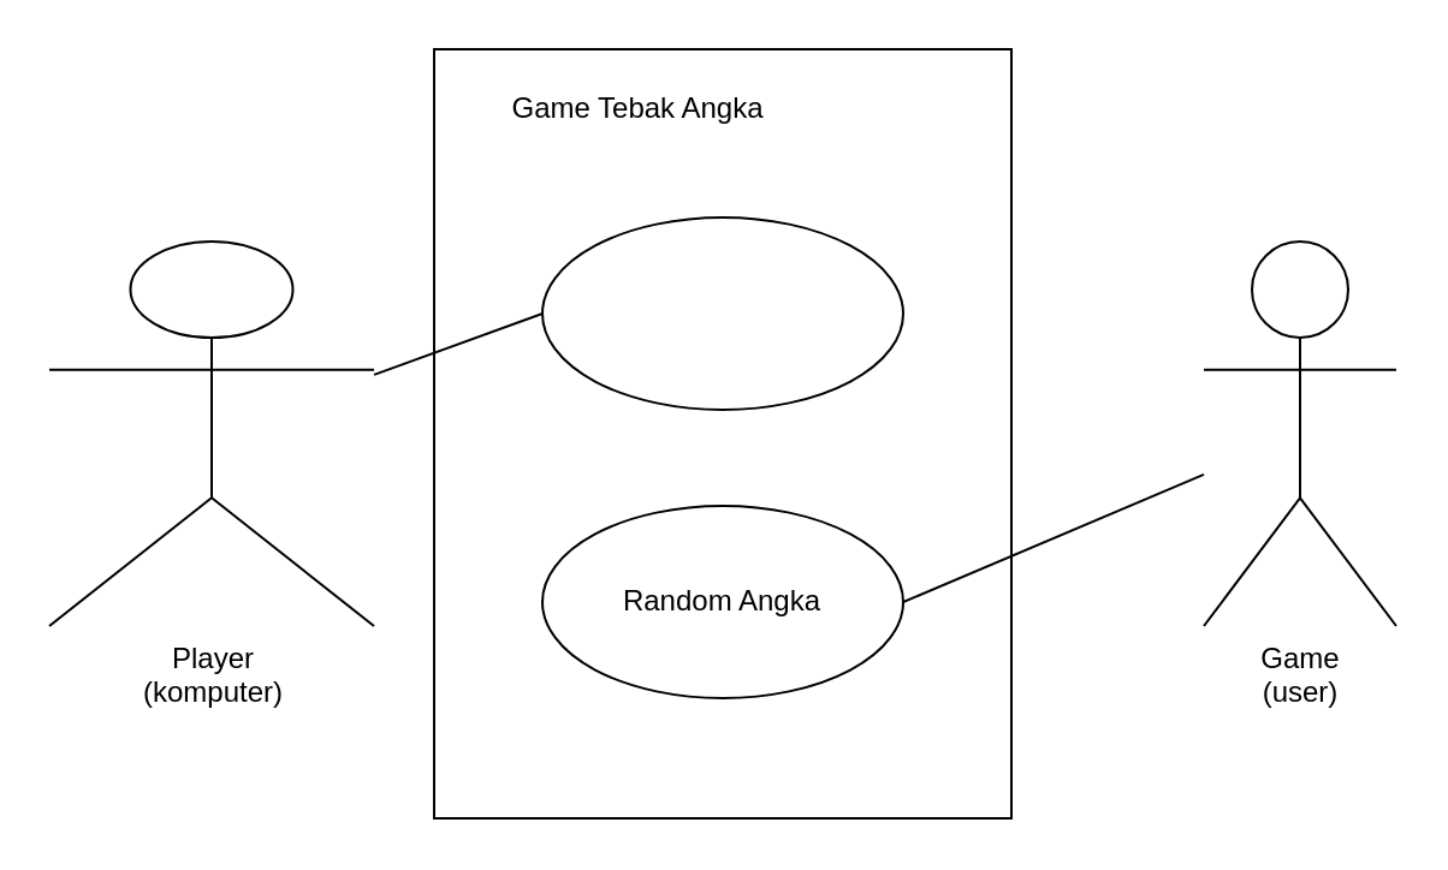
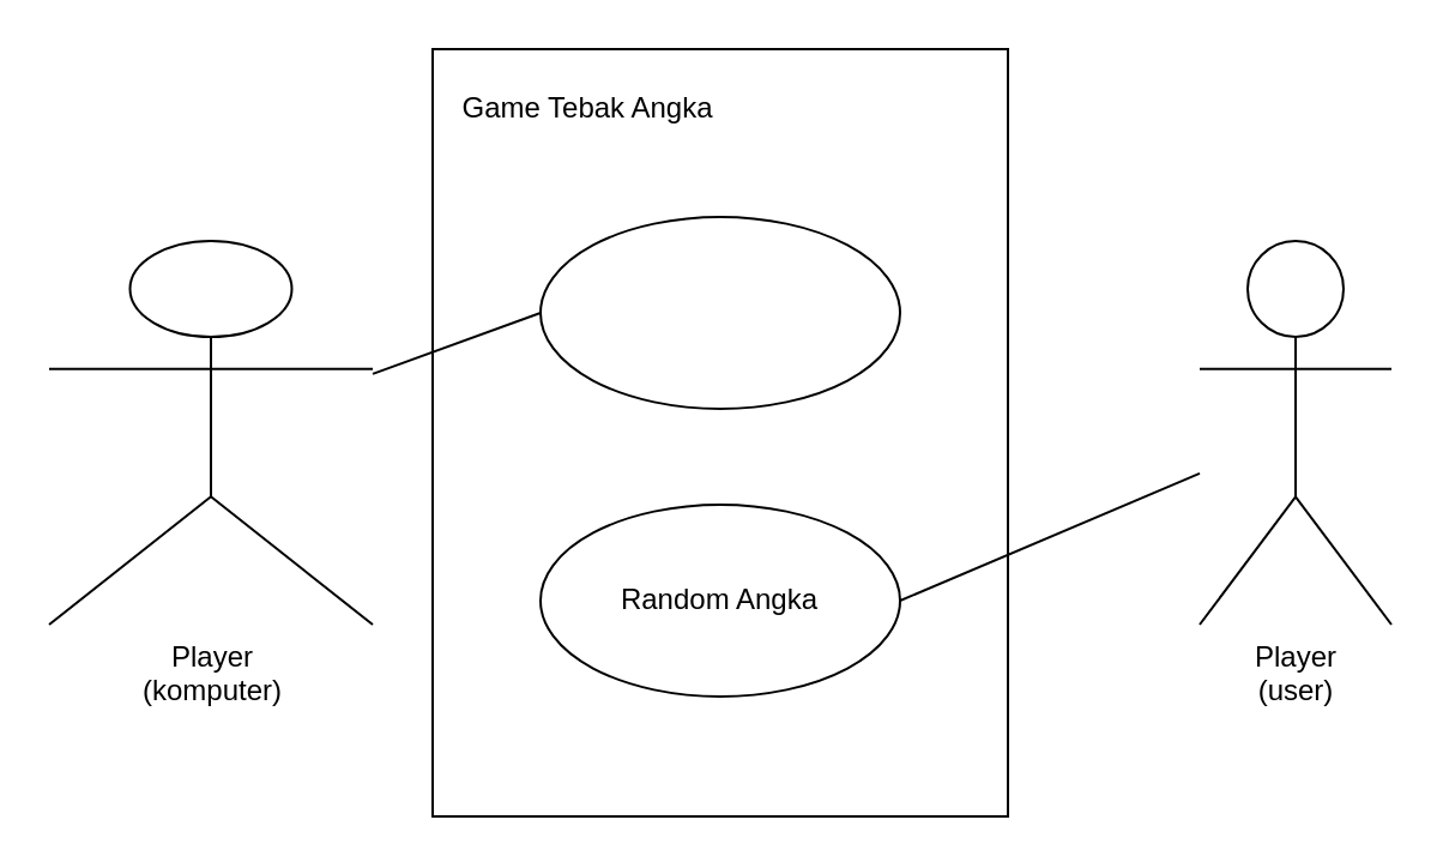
- <mxCell id="7" value="Game Tebak Angka" style="text;html=1;strokeColor=none;fillColor=none;align=center;verticalAlign=middle;whiteSpace=wrap;rounded=0;" vertex="1" parent="1"><mxGeometry x="210" y="30" width="110" height="30" as="geometry" /></mxCell>
+ <mxCell id="7" value="Game Tebak Angka" style="text;html=1;strokeColor=none;fillColor=none;align=center;verticalAlign=middle;whiteSpace=wrap;rounded=0;" vertex="1" parent="1"><mxGeometry x="190" y="30" width="110" height="30" as="geometry" /></mxCell>
- <mxCell id="3" value="Game&lt;br&gt;(user)" style="shape=umlActor;verticalLabelPosition=bottom;verticalAlign=top;html=1;outlineConnect=0;" vertex="1" parent="1"><mxGeometry x="500" y="100" width="80" height="160" as="geometry" /></mxCell>
+ <mxCell id="3" value="Player&lt;br&gt;(user)" style="shape=umlActor;verticalLabelPosition=bottom;verticalAlign=top;html=1;outlineConnect=0;" vertex="1" parent="1"><mxGeometry x="500" y="100" width="80" height="160" as="geometry" /></mxCell>
